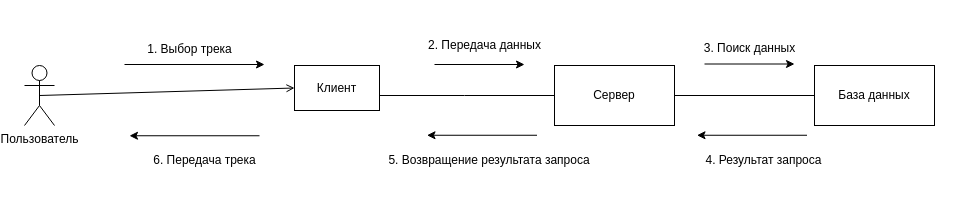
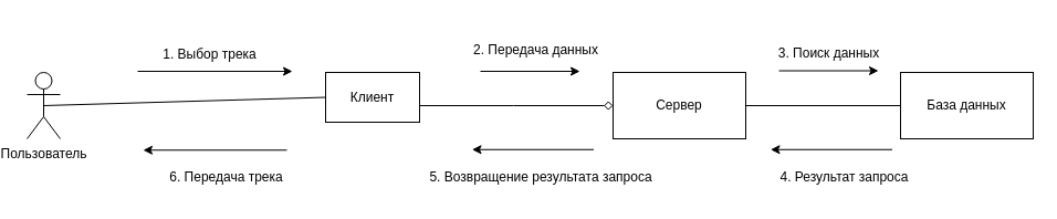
- <mxCell id="5" value="" style="endArrow=open;html=1;rounded=0;exitX=0.5;exitY=0.5;exitDx=0;exitDy=0;exitPerimeter=0;entryX=0;entryY=0.5;entryDx=0;entryDy=0;" edge="1" parent="1" source="2" target="4"><mxGeometry width="50" height="50" relative="1" as="geometry"><mxPoint x="300" y="75" as="sourcePoint" /><mxPoint x="350" y="25" as="targetPoint" /></mxGeometry></mxCell>
+ <mxCell id="5" value="" style="endArrow=none;html=1;rounded=0;exitX=0.5;exitY=0.5;exitDx=0;exitDy=0;exitPerimeter=0;entryX=0;entryY=0.5;entryDx=0;entryDy=0;" edge="1" parent="1" source="2" target="4"><mxGeometry width="50" height="50" relative="1" as="geometry"><mxPoint x="300" y="75" as="sourcePoint" /><mxPoint x="350" y="25" as="targetPoint" /></mxGeometry></mxCell>
- <mxCell id="3" value="" style="edgeStyle=orthogonalEdgeStyle;rounded=0;orthogonalLoop=1;jettySize=auto;html=1;endArrow=none;endFill=0;" edge="1" parent="1" source="4" target="11"><mxGeometry relative="1" as="geometry"><Array as="points"><mxPoint x="460" y="95" /><mxPoint x="460" y="95" /></Array></mxGeometry></mxCell>
+ <mxCell id="3" value="" style="edgeStyle=orthogonalEdgeStyle;rounded=0;orthogonalLoop=1;jettySize=auto;html=1;endArrow=diamond;endFill=0;" edge="1" parent="1" source="4" target="11"><mxGeometry relative="1" as="geometry"><Array as="points"><mxPoint x="460" y="95" /><mxPoint x="460" y="95" /></Array></mxGeometry></mxCell>
